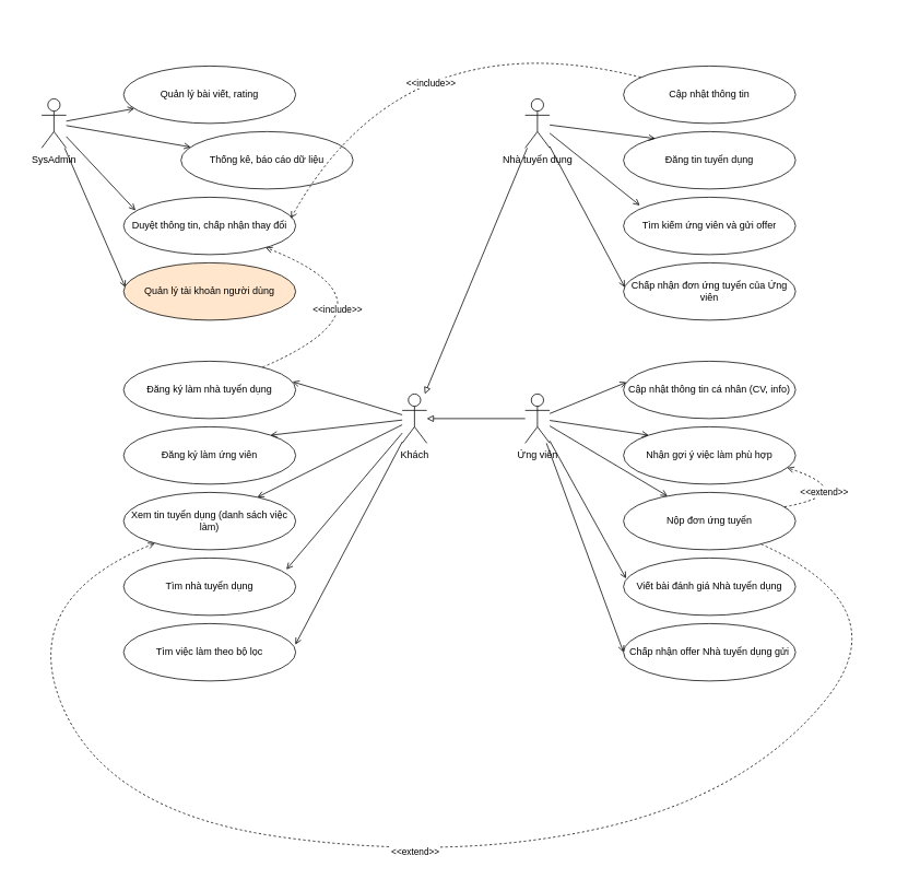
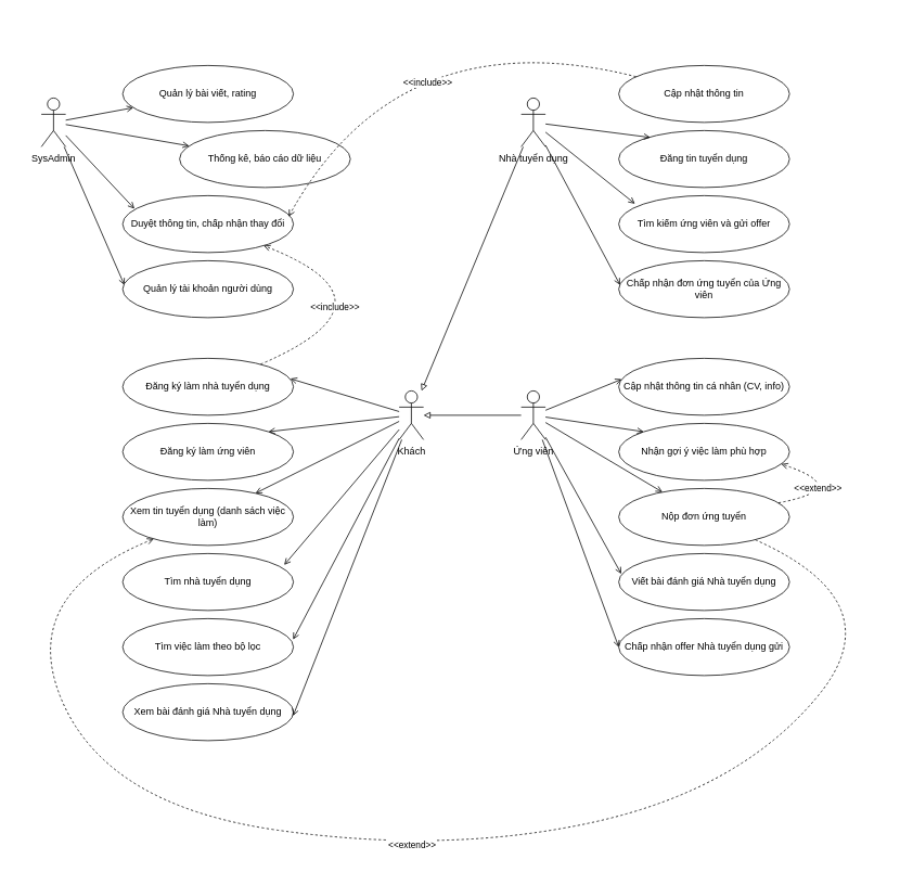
- <mxCell id="10" value="Quản lý tài khoản người dùng" style="ellipse;whiteSpace=wrap;html=1;fillColor=#ffe6cc;" parent="1" vertex="1"><mxGeometry x="150" y="320" width="210" height="70" as="geometry" /></mxCell>
+ <mxCell id="10" value="Quản lý tài khoản người dùng" style="ellipse;whiteSpace=wrap;html=1;" parent="1" vertex="1"><mxGeometry x="150" y="320" width="210" height="70" as="geometry" /></mxCell>
+ <mxCell id="51" style="edgeStyle=none;rounded=0;orthogonalLoop=1;jettySize=auto;html=1;entryX=0.998;entryY=0.565;entryDx=0;entryDy=0;entryPerimeter=0;endArrow=open;endFill=0;" parent="1" source="52" target="18" edge="1"><mxGeometry relative="1" as="geometry" /></mxCell>
+ <mxCell id="18" value="Xem bài đánh giá Nhà tuyển dụng" style="ellipse;whiteSpace=wrap;html=1;" parent="1" vertex="1"><mxGeometry x="150" y="840" width="210" height="70" as="geometry" /></mxCell>
